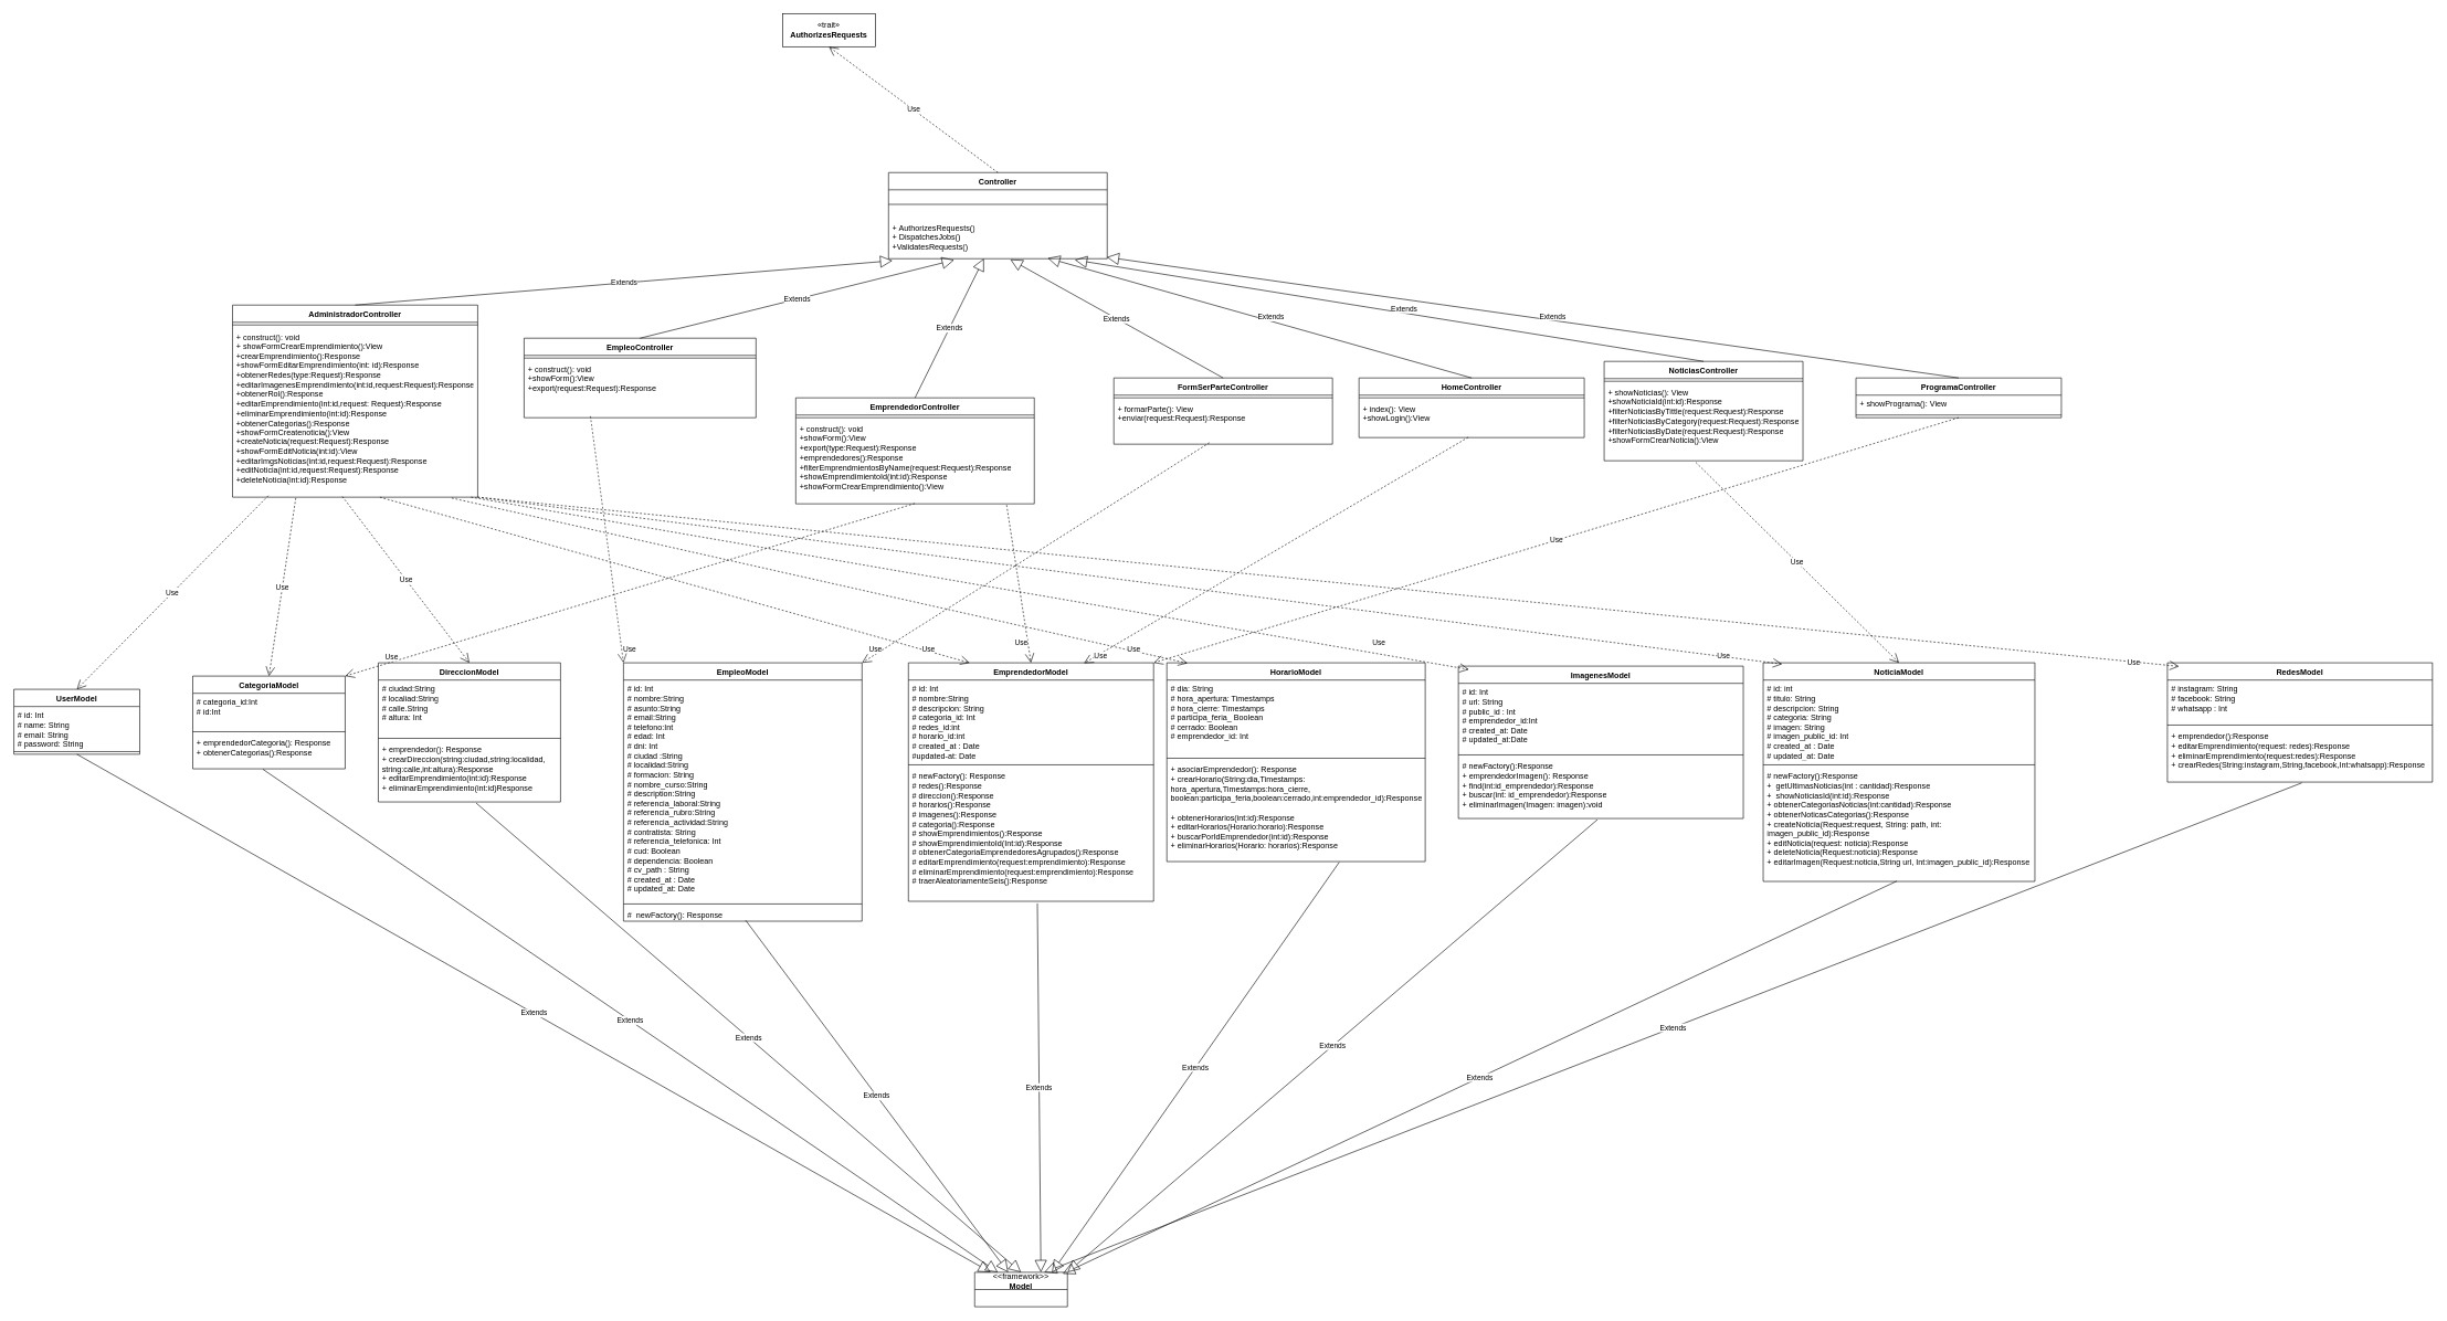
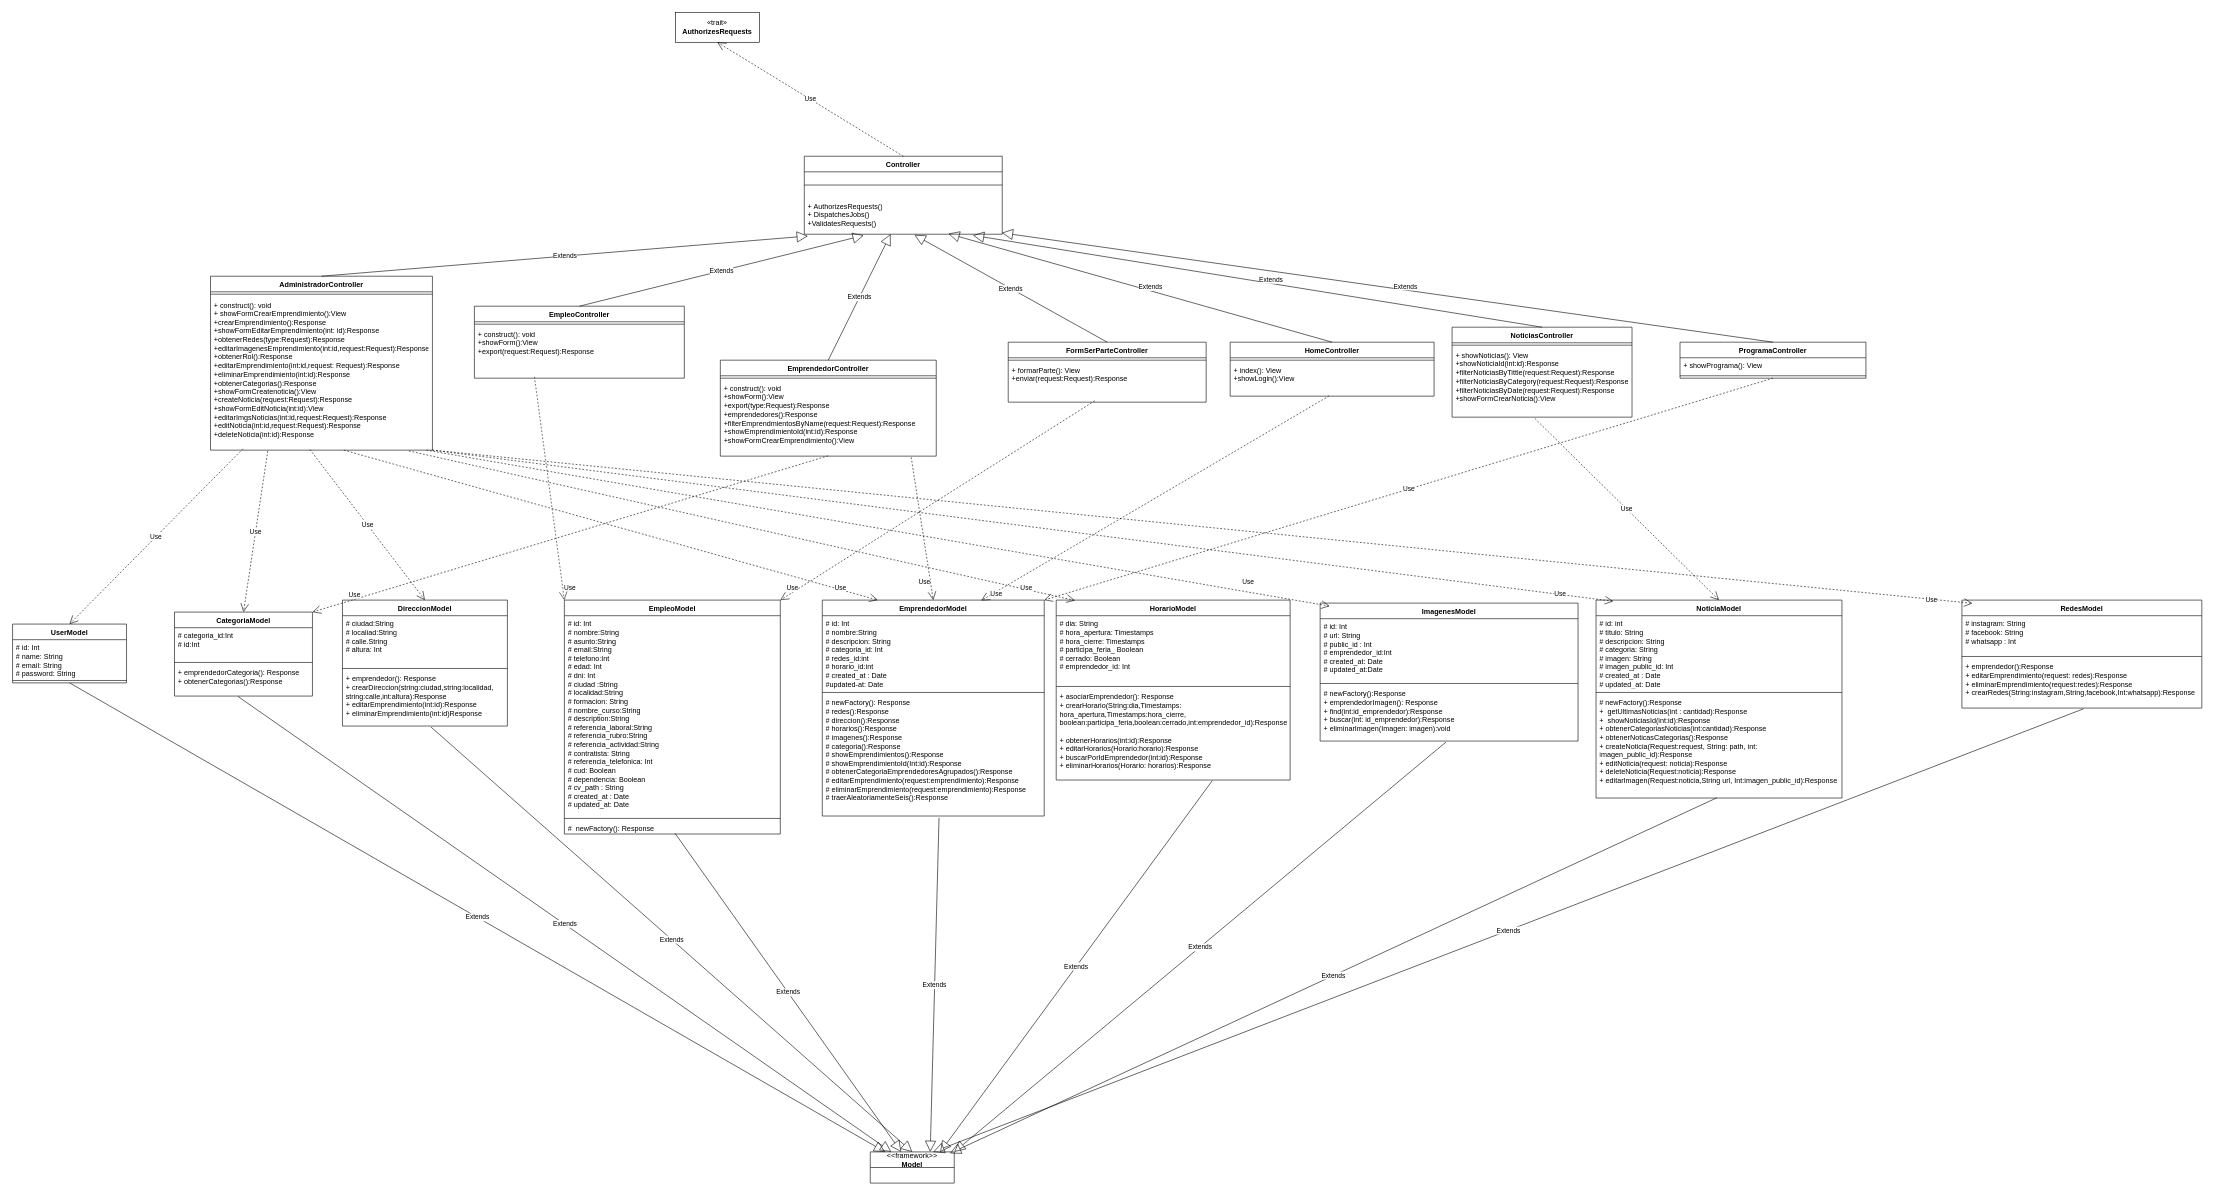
- <mxCell id="5" value="«trait»&lt;div&gt;&lt;b&gt;AuthorizesRequests&lt;/b&gt;&lt;/div&gt;" style="html=1;whiteSpace=wrap;" vertex="1" parent="1"><mxGeometry x="1180" y="20" width="140" height="50" as="geometry" /></mxCell>
+ <mxCell id="5" value="«trait»&lt;div&gt;&lt;b&gt;AuthorizesRequests&lt;/b&gt;&lt;/div&gt;" style="html=1;whiteSpace=wrap;" vertex="1" parent="1"><mxGeometry x="1125" y="20" width="140" height="50" as="geometry" /></mxCell>
- <mxCell id="35" value="&lt;div&gt;&amp;lt;&amp;lt;framework&amp;gt;&amp;gt;&lt;/div&gt;&lt;b&gt;Model&lt;/b&gt;" style="swimlane;fontStyle=0;childLayout=stackLayout;horizontal=1;startSize=26;fillColor=none;horizontalStack=0;resizeParent=1;resizeParentMax=0;resizeLast=0;collapsible=1;marginBottom=0;whiteSpace=wrap;html=1;" vertex="1" parent="1"><mxGeometry x="1470" y="1920" width="140" height="52" as="geometry" /></mxCell>
+ <mxCell id="35" value="&lt;div&gt;&amp;lt;&amp;lt;framework&amp;gt;&amp;gt;&lt;/div&gt;&lt;b&gt;Model&lt;/b&gt;" style="swimlane;fontStyle=0;childLayout=stackLayout;horizontal=1;startSize=26;fillColor=none;horizontalStack=0;resizeParent=1;resizeParentMax=0;resizeLast=0;collapsible=1;marginBottom=0;whiteSpace=wrap;html=1;" vertex="1" parent="1"><mxGeometry x="1450" y="1920" width="140" height="52" as="geometry" /></mxCell>
